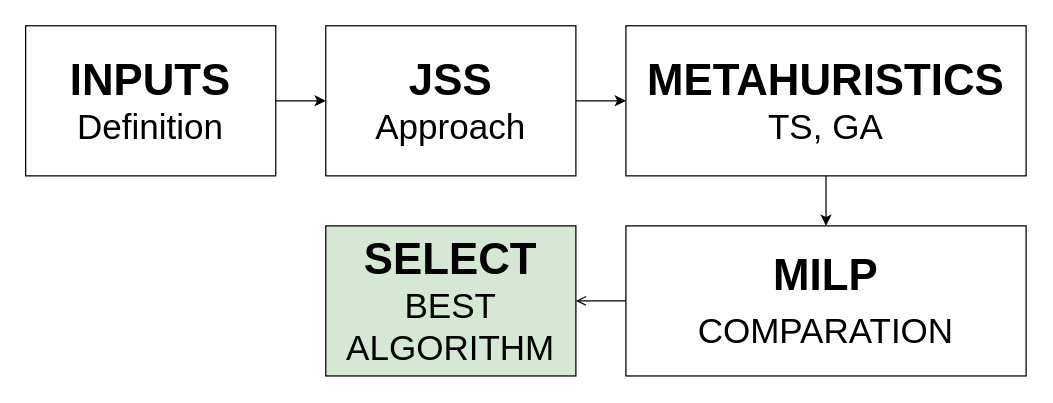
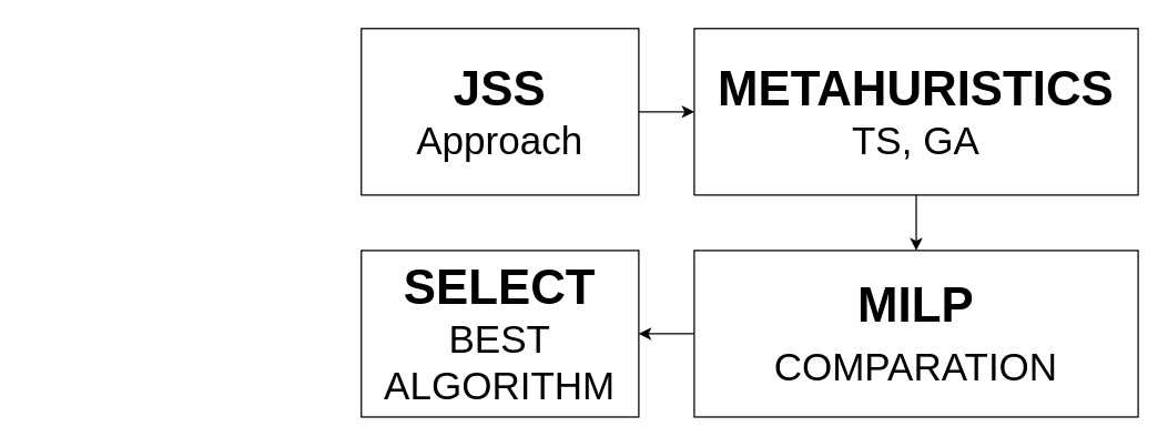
- <mxCell id="3" value="&lt;font style=&quot;font-size: 35px;&quot;&gt;&lt;b style=&quot;&quot;&gt;INPUTS&lt;/b&gt;&lt;/font&gt;&lt;div&gt;&lt;font style=&quot;font-size: 28px;&quot;&gt;Definition&lt;/font&gt;&lt;/div&gt;" style="rounded=0;whiteSpace=wrap;html=1;" vertex="1" parent="1"><mxGeometry x="20" y="20" width="200" height="120" as="geometry" /></mxCell>
- <mxCell id="2" style="edgeStyle=orthogonalEdgeStyle;rounded=0;orthogonalLoop=1;jettySize=auto;html=1;exitX=1;exitY=0.5;exitDx=0;exitDy=0;" edge="1" parent="1" source="3" target="5"><mxGeometry relative="1" as="geometry" /></mxCell>
- <mxCell id="10" value="&lt;span style=&quot;font-size: 35px;&quot;&gt;&lt;b&gt;SELECT&lt;/b&gt;&lt;/span&gt;&lt;br&gt;&lt;div&gt;&lt;font style=&quot;font-size: 28px;&quot;&gt;BEST ALGORITHM&lt;/font&gt;&lt;/div&gt;" style="rounded=0;whiteSpace=wrap;html=1;fillColor=#d5e8d4;" vertex="1" parent="1"><mxGeometry x="260" y="180" width="200" height="120" as="geometry" /></mxCell>
+ <mxCell id="10" value="&lt;span style=&quot;font-size: 35px;&quot;&gt;&lt;b&gt;SELECT&lt;/b&gt;&lt;/span&gt;&lt;br&gt;&lt;div&gt;&lt;font style=&quot;font-size: 28px;&quot;&gt;BEST ALGORITHM&lt;/font&gt;&lt;/div&gt;" style="rounded=0;whiteSpace=wrap;html=1;" vertex="1" parent="1"><mxGeometry x="260" y="180" width="200" height="120" as="geometry" /></mxCell>
- <mxCell id="8" style="edgeStyle=orthogonalEdgeStyle;rounded=0;orthogonalLoop=1;jettySize=auto;html=1;exitX=0;exitY=0.5;exitDx=0;exitDy=0;entryX=1;entryY=0.5;entryDx=0;entryDy=0;endArrow=open;" edge="1" parent="1" source="9" target="10"><mxGeometry relative="1" as="geometry" /></mxCell>
+ <mxCell id="8" style="edgeStyle=orthogonalEdgeStyle;rounded=0;orthogonalLoop=1;jettySize=auto;html=1;exitX=0;exitY=0.5;exitDx=0;exitDy=0;entryX=1;entryY=0.5;entryDx=0;entryDy=0;" edge="1" parent="1" source="9" target="10"><mxGeometry relative="1" as="geometry" /></mxCell>
